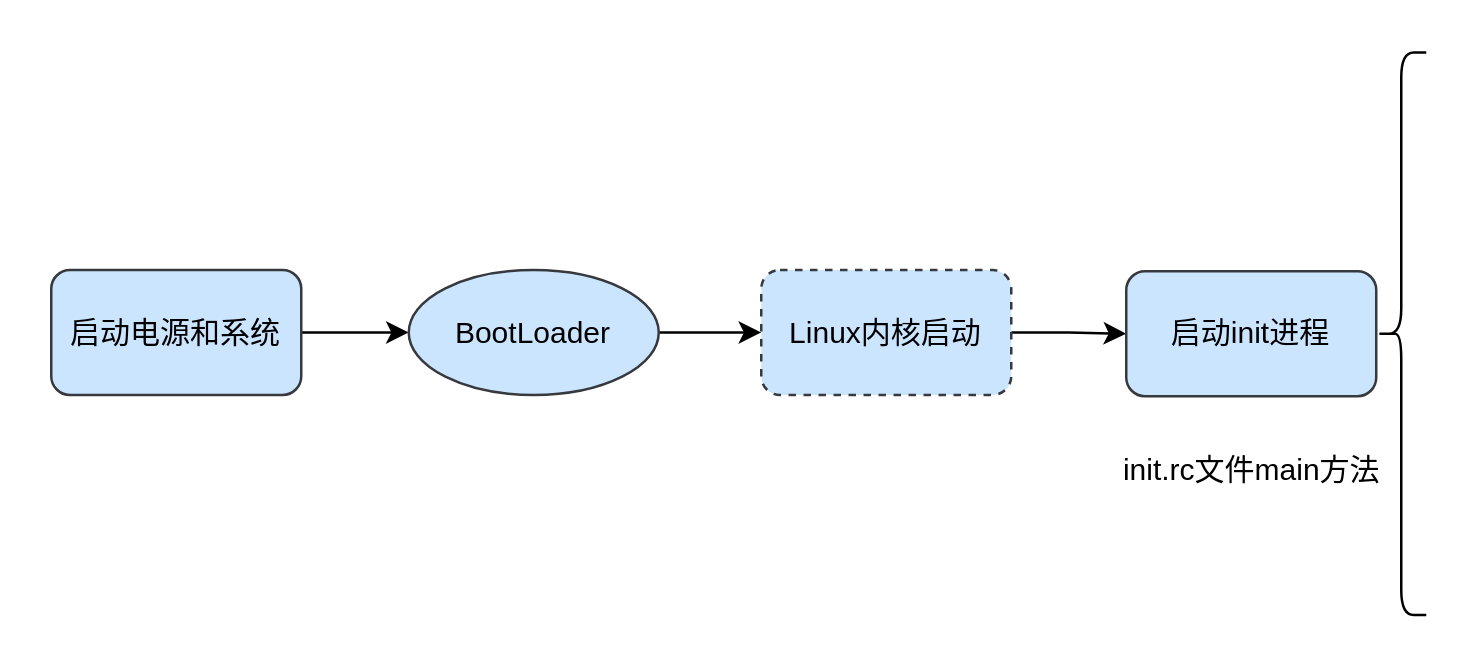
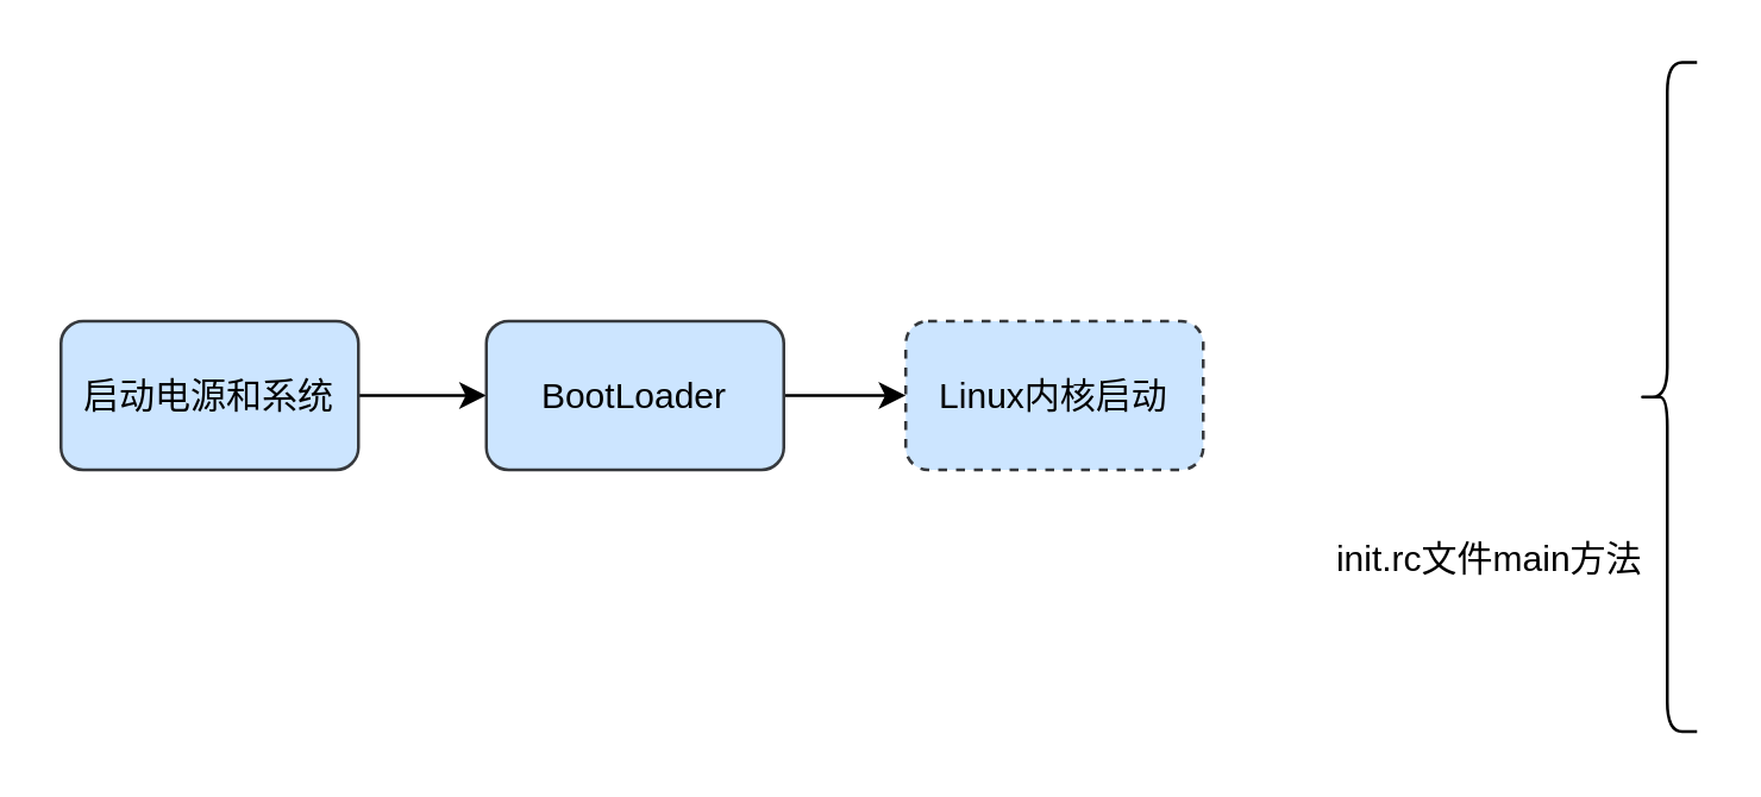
- <mxCell id="5" value="BootLoader" style="ellipse;whiteSpace=wrap;html=1;fillColor=#cce5ff;strokeColor=#36393d;" vertex="1" parent="1"><mxGeometry x="163" y="107.5" width="100" height="50" as="geometry" /></mxCell>
+ <mxCell id="5" value="BootLoader" style="rounded=1;whiteSpace=wrap;html=1;fillColor=#cce5ff;strokeColor=#36393d;" vertex="1" parent="1"><mxGeometry x="163" y="107.5" width="100" height="50" as="geometry" /></mxCell>
- <mxCell id="6" style="edgeStyle=orthogonalEdgeStyle;rounded=0;orthogonalLoop=1;jettySize=auto;html=1;exitX=1;exitY=0.5;exitDx=0;exitDy=0;entryX=0;entryY=0.5;entryDx=0;entryDy=0;" edge="1" parent="1" source="7" target="8"><mxGeometry relative="1" as="geometry" /></mxCell>
- <mxCell id="8" value="启动init进程" style="rounded=1;whiteSpace=wrap;html=1;fillColor=#cce5ff;strokeColor=#36393d;" vertex="1" parent="1"><mxGeometry x="450" y="108" width="100" height="50" as="geometry" /></mxCell>
